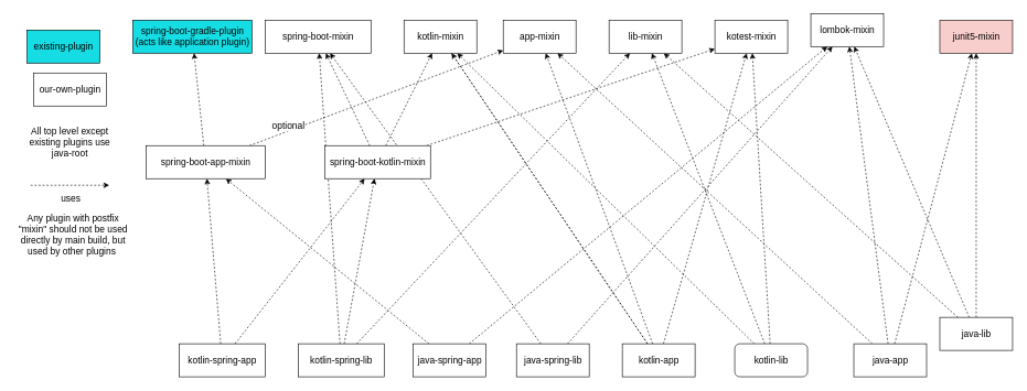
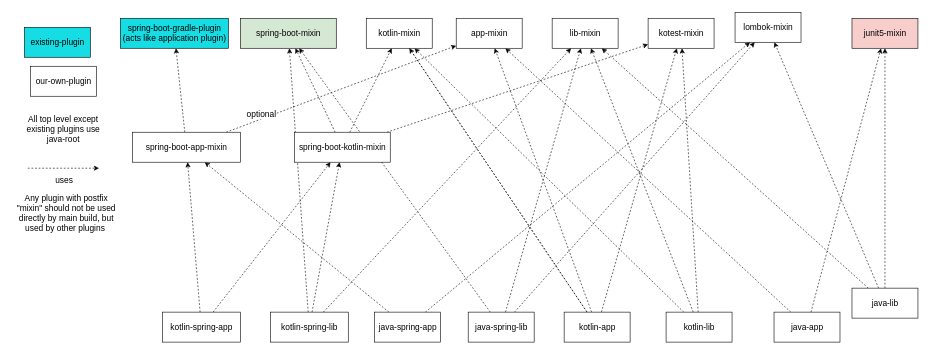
- <mxCell id="36" value="spring-boot-mixin" style="html=1;fontSize=14;" parent="1" vertex="1"><mxGeometry x="400" y="30" width="160" height="50" as="geometry" /></mxCell>
+ <mxCell id="36" value="spring-boot-mixin" style="html=1;fontSize=14;fillColor=#d5e8d4;" parent="1" vertex="1"><mxGeometry x="400" y="30" width="160" height="50" as="geometry" /></mxCell>
- <mxCell id="2" style="rounded=0;orthogonalLoop=1;jettySize=auto;html=1;dashed=1;fontSize=14;" parent="1" source="5" target="11" edge="1"><mxGeometry relative="1" as="geometry" /></mxCell>
+ <mxCell id="38" style="rounded=0;orthogonalLoop=1;jettySize=auto;html=1;dashed=1;fontSize=14;" parent="1" source="29" target="14" edge="1"><mxGeometry relative="1" as="geometry"><mxPoint x="564.474" y="220" as="sourcePoint" /></mxGeometry></mxCell>
- <mxCell id="23" value="kotlin-lib" style="html=1;fontSize=14;rounded=1;" parent="1" vertex="1"><mxGeometry x="1110" y="520" width="110" height="50" as="geometry" /></mxCell>
+ <mxCell id="23" value="kotlin-lib" style="html=1;fontSize=14;" parent="1" vertex="1"><mxGeometry x="1110" y="520" width="110" height="50" as="geometry" /></mxCell>
